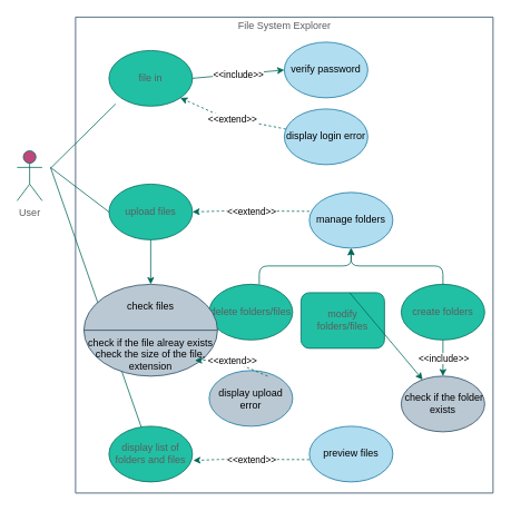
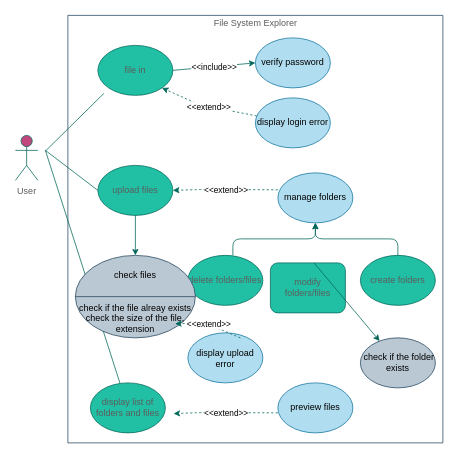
- <mxCell id="32" value="" style="endArrow=classic;html=1;fontColor=#5C5C5C;strokeColor=#006658;fillColor=#21C0A5;exitX=0.5;exitY=1;exitDx=0;exitDy=0;entryX=0.5;entryY=0;entryDx=0;entryDy=0;" edge="1" parent="3" source="7" target="26"><mxGeometry relative="1" as="geometry"><mxPoint x="315.0" y="399.99" as="sourcePoint" /><mxPoint x="425.0" y="389.995" as="targetPoint" /><Array as="points" /></mxGeometry></mxCell>
- <mxCell id="33" value="&amp;lt;&amp;lt;include&amp;gt;&amp;gt;" style="edgeLabel;resizable=0;html=1;align=center;verticalAlign=middle;" connectable="0" vertex="1" parent="32"><mxGeometry relative="1" as="geometry" /></mxCell>
- <mxCell id="29" value="display upload error" style="ellipse;whiteSpace=wrap;html=1;rounded=0;sketch=0;strokeColor=#10739e;fillColor=#bac8d3;aspect=fixed;" vertex="1" parent="3"><mxGeometry x="160" y="423.33" width="100" height="66.67" as="geometry" /></mxCell>
+ <mxCell id="29" value="display upload error" style="ellipse;whiteSpace=wrap;html=1;rounded=0;sketch=0;strokeColor=#10739e;fillColor=#b1ddf0;aspect=fixed;" vertex="1" parent="3"><mxGeometry x="160" y="423.33" width="100" height="66.67" as="geometry" /></mxCell>
- <mxCell id="20" value="display list of folders and files" style="ellipse;whiteSpace=wrap;html=1;rounded=0;sketch=0;fontColor=#5C5C5C;strokeColor=#006658;fillColor=#21C0A5;aspect=fixed;" vertex="1" parent="3"><mxGeometry x="40" y="490" width="100" height="66.67" as="geometry" /></mxCell>
+ <mxCell id="20" value="display list of folders and files" style="ellipse;whiteSpace=wrap;html=1;rounded=0;sketch=0;fontColor=#5C5C5C;strokeColor=#006658;fillColor=#21C0A5;aspect=fixed;" vertex="1" parent="3"><mxGeometry x="30" y="490" width="100" height="66.67" as="geometry" /></mxCell>
